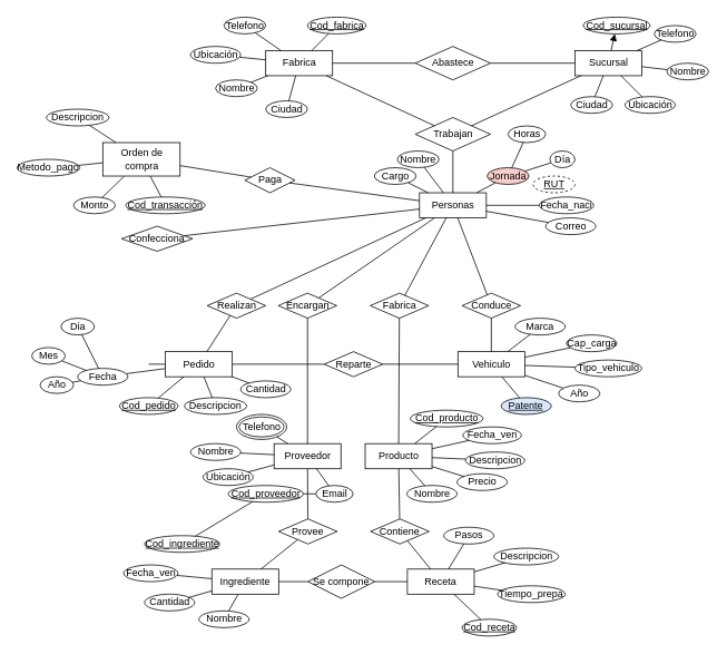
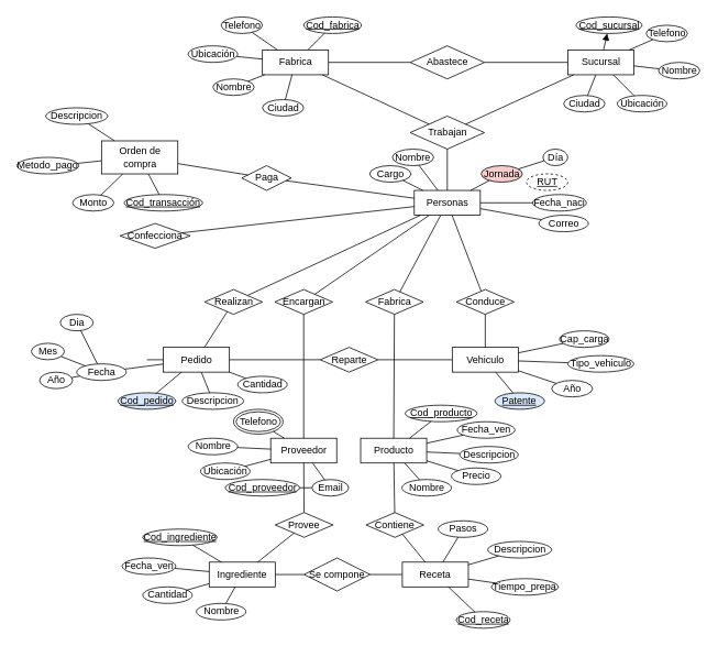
- <mxCell id="40" value="&lt;font style=&quot;vertical-align: inherit;&quot;&gt;&lt;font style=&quot;vertical-align: inherit;&quot;&gt;&lt;font style=&quot;vertical-align: inherit;&quot;&gt;&lt;font style=&quot;vertical-align: inherit;&quot;&gt;&lt;font style=&quot;vertical-align: inherit;&quot;&gt;&lt;font style=&quot;vertical-align: inherit;&quot;&gt;Horas&lt;/font&gt;&lt;/font&gt;&lt;/font&gt;&lt;/font&gt;&lt;/font&gt;&lt;/font&gt;" style="ellipse;whiteSpace=wrap;html=1;align=center;" vertex="1" parent="1"><mxGeometry x="607.5" y="150" width="45" height="20" as="geometry" /></mxCell>
- <mxCell id="46" value="" style="endArrow=none;html=1;rounded=0;" edge="1" parent="1" source="37" target="40"><mxGeometry relative="1" as="geometry"><mxPoint x="437.5" y="280" as="sourcePoint" /><mxPoint x="597.5" y="280" as="targetPoint" /></mxGeometry></mxCell>
- <mxCell id="137" value="Marca" style="ellipse;whiteSpace=wrap;html=1;align=center;" vertex="1" parent="1"><mxGeometry x="616" y="380" width="60" height="20" as="geometry" /></mxCell>
- <mxCell id="146" value="" style="endArrow=none;html=1;rounded=0;" edge="1" parent="1" source="82" target="137"><mxGeometry relative="1" as="geometry"><mxPoint x="507.5" y="480" as="sourcePoint" /><mxPoint x="667.5" y="480" as="targetPoint" /></mxGeometry></mxCell>
- <mxCell id="92" value="&lt;u&gt;Cod_pedido&lt;/u&gt;" style="ellipse;whiteSpace=wrap;html=1;align=center;" vertex="1" parent="1"><mxGeometry x="142.5" y="475" width="70" height="20" as="geometry" /></mxCell>
+ <mxCell id="92" value="&lt;u&gt;Cod_pedido&lt;/u&gt;" style="ellipse;whiteSpace=wrap;html=1;align=center;fillColor=#dae8fc;" vertex="1" parent="1"><mxGeometry x="142.5" y="475" width="70" height="20" as="geometry" /></mxCell>
- <mxCell id="129" value="" style="endArrow=none;html=1;rounded=0;" edge="1" parent="1" source="128" target="104"><mxGeometry relative="1" as="geometry"><mxPoint x="327.5" y="650" as="sourcePoint" /><mxPoint x="487.5" y="650" as="targetPoint" /></mxGeometry></mxCell>
+ <mxCell id="129" value="" style="endArrow=none;html=1;rounded=0;" edge="1" parent="1" source="128" target="75"><mxGeometry relative="1" as="geometry"><mxPoint x="327.5" y="650" as="sourcePoint" /><mxPoint x="487.5" y="650" as="targetPoint" /></mxGeometry></mxCell>
